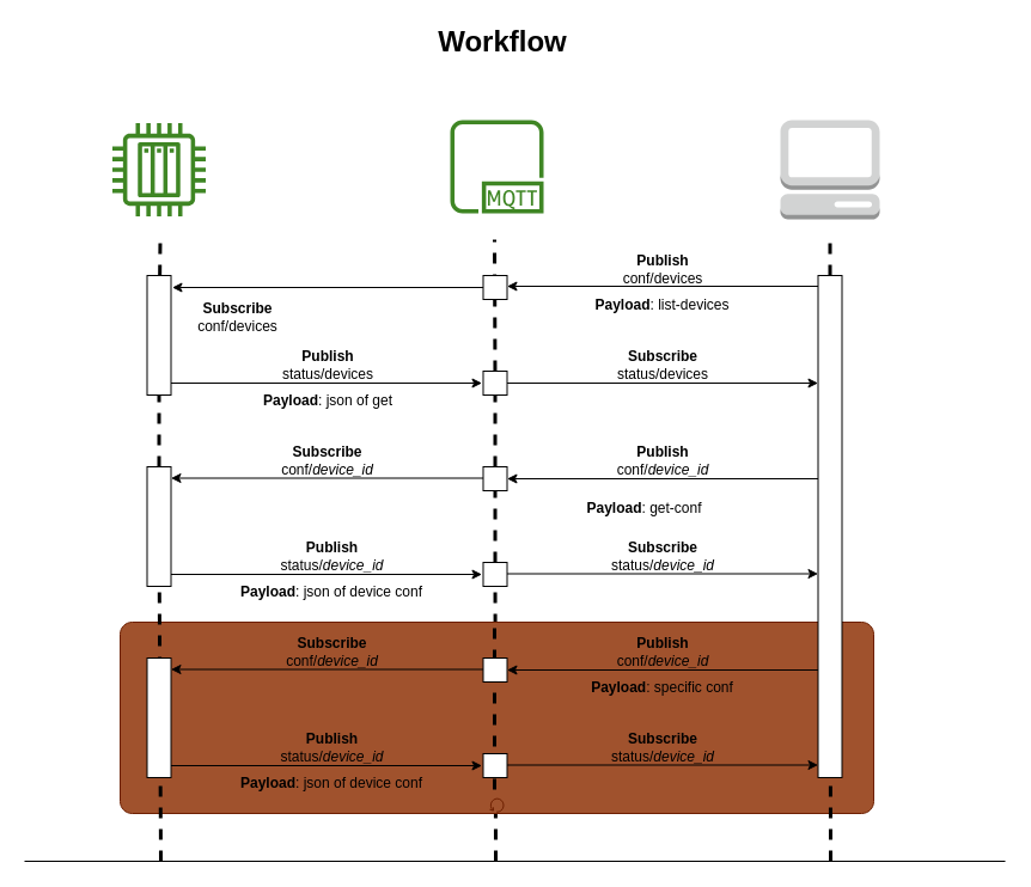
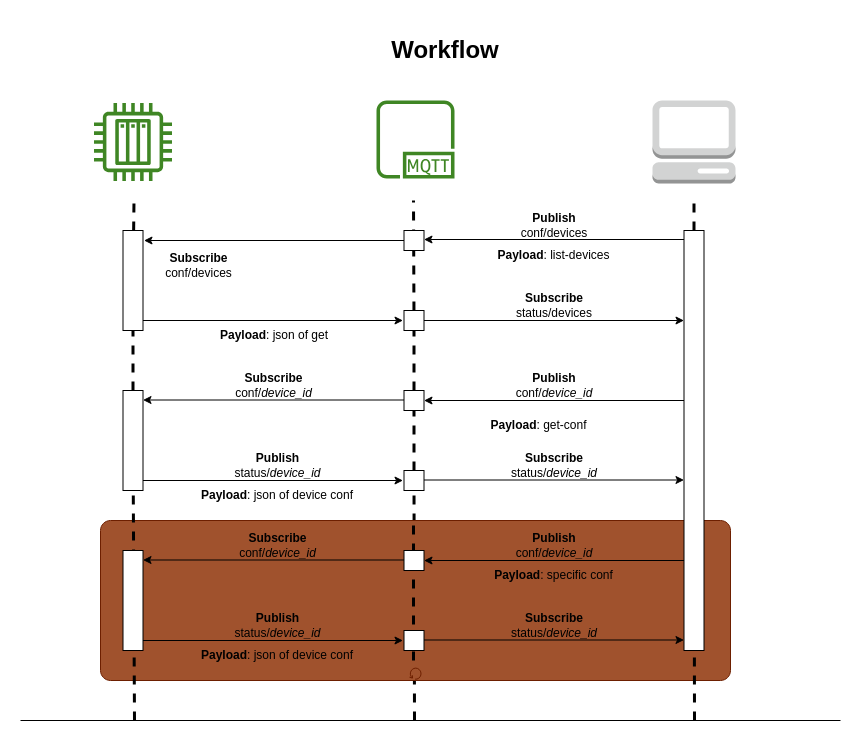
- <mxCell id="29" value="&lt;h1&gt;Workflow&lt;/h1&gt;" style="text;html=1;strokeColor=none;fillColor=none;align=center;verticalAlign=middle;whiteSpace=wrap;rounded=0;" vertex="1" parent="1"><mxGeometry x="355" y="20" width="130" height="30" as="geometry" /></mxCell>
+ <mxCell id="29" value="&lt;h1&gt;Workflow&lt;/h1&gt;" style="text;html=1;strokeColor=none;fillColor=none;align=center;verticalAlign=middle;whiteSpace=wrap;rounded=0;" vertex="1" parent="1"><mxGeometry x="380" y="35" width="130" height="30" as="geometry" /></mxCell>
- <mxCell id="24" value="&lt;b&gt;Publish&lt;/b&gt;&lt;br&gt;status/devices" style="text;html=1;strokeColor=none;fillColor=none;align=center;verticalAlign=middle;whiteSpace=wrap;rounded=0;" vertex="1" parent="1"><mxGeometry x="233.5" y="290" width="80" height="30" as="geometry" /></mxCell>
